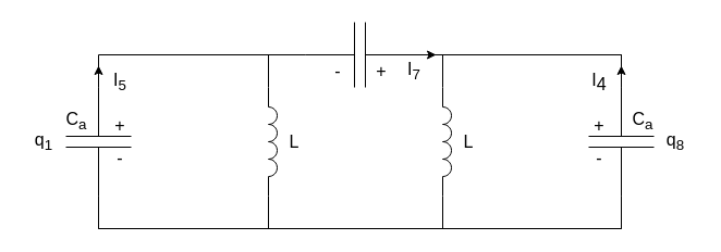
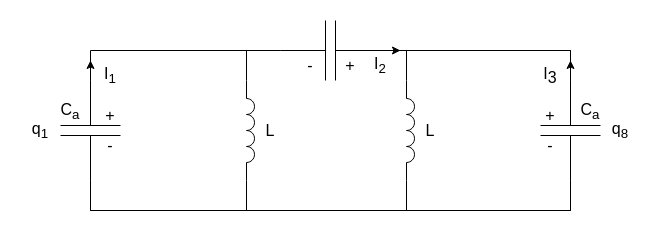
- <mxCell id="29" value="&lt;font style=&quot;font-size: 16px;&quot;&gt;I&lt;sub&gt;7&lt;/sub&gt;&lt;/font&gt;" style="text;html=1;strokeColor=none;fillColor=none;align=center;verticalAlign=middle;whiteSpace=wrap;rounded=0;" parent="1" vertex="1"><mxGeometry x="360" y="50" width="40" height="30" as="geometry" /></mxCell>
+ <mxCell id="29" value="&lt;font style=&quot;font-size: 16px;&quot;&gt;I&lt;sub&gt;2&lt;/sub&gt;&lt;/font&gt;" style="text;html=1;strokeColor=none;fillColor=none;align=center;verticalAlign=middle;whiteSpace=wrap;rounded=0;" parent="1" vertex="1"><mxGeometry x="360" y="50" width="40" height="30" as="geometry" /></mxCell>
- <mxCell id="28" value="&lt;font style=&quot;font-size: 16px;&quot;&gt;I&lt;sub&gt;5&lt;/sub&gt;&lt;/font&gt;" style="text;html=1;strokeColor=none;fillColor=none;align=center;verticalAlign=middle;whiteSpace=wrap;rounded=0;" parent="1" vertex="1"><mxGeometry x="90" y="60" width="40" height="30" as="geometry" /></mxCell>
+ <mxCell id="28" value="&lt;font style=&quot;font-size: 16px;&quot;&gt;I&lt;sub&gt;1&lt;/sub&gt;&lt;/font&gt;" style="text;html=1;strokeColor=none;fillColor=none;align=center;verticalAlign=middle;whiteSpace=wrap;rounded=0;" parent="1" vertex="1"><mxGeometry x="90" y="60" width="40" height="30" as="geometry" /></mxCell>
- <mxCell id="30" value="&lt;font style=&quot;font-size: 16px;&quot;&gt;I&lt;sub style=&quot;&quot;&gt;&lt;font style=&quot;font-size: 16px;&quot;&gt;4&lt;/font&gt;&lt;/sub&gt;&lt;/font&gt;" style="text;html=1;strokeColor=none;fillColor=none;align=center;verticalAlign=middle;whiteSpace=wrap;rounded=0;" parent="1" vertex="1"><mxGeometry x="530" y="60" width="40" height="30" as="geometry" /></mxCell>
+ <mxCell id="30" value="&lt;font style=&quot;font-size: 16px;&quot;&gt;I&lt;sub style=&quot;&quot;&gt;&lt;font style=&quot;font-size: 16px;&quot;&gt;3&lt;/font&gt;&lt;/sub&gt;&lt;/font&gt;" style="text;html=1;strokeColor=none;fillColor=none;align=center;verticalAlign=middle;whiteSpace=wrap;rounded=0;" parent="1" vertex="1"><mxGeometry x="530" y="60" width="40" height="30" as="geometry" /></mxCell>
